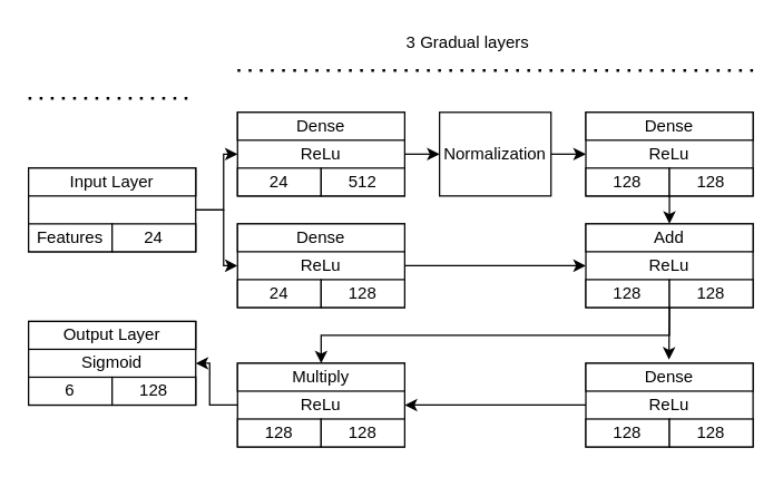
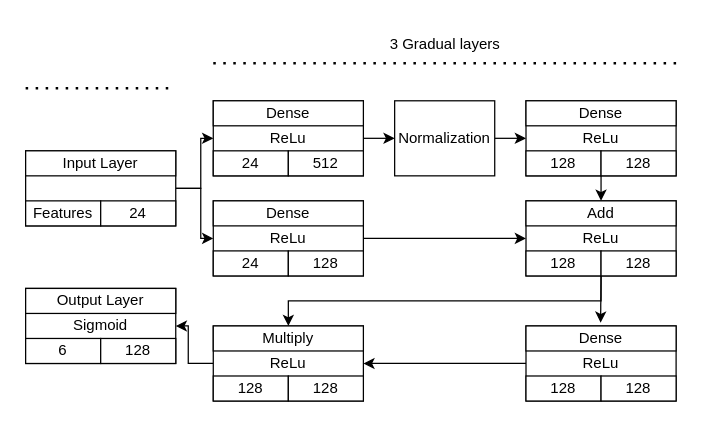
- <mxCell id="26" value="3 Gradual layers" style="text;html=1;align=center;verticalAlign=middle;resizable=0;points=[];autosize=1;strokeColor=none;fillColor=none;" vertex="1" parent="1"><mxGeometry x="280" y="15" width="110" height="30" as="geometry" /></mxCell>
+ <mxCell id="26" value="3 Gradual layers" style="text;html=1;align=center;verticalAlign=middle;resizable=0;points=[];autosize=1;strokeColor=none;fillColor=none;" vertex="1" parent="1"><mxGeometry x="300" y="20" width="110" height="30" as="geometry" /></mxCell>
